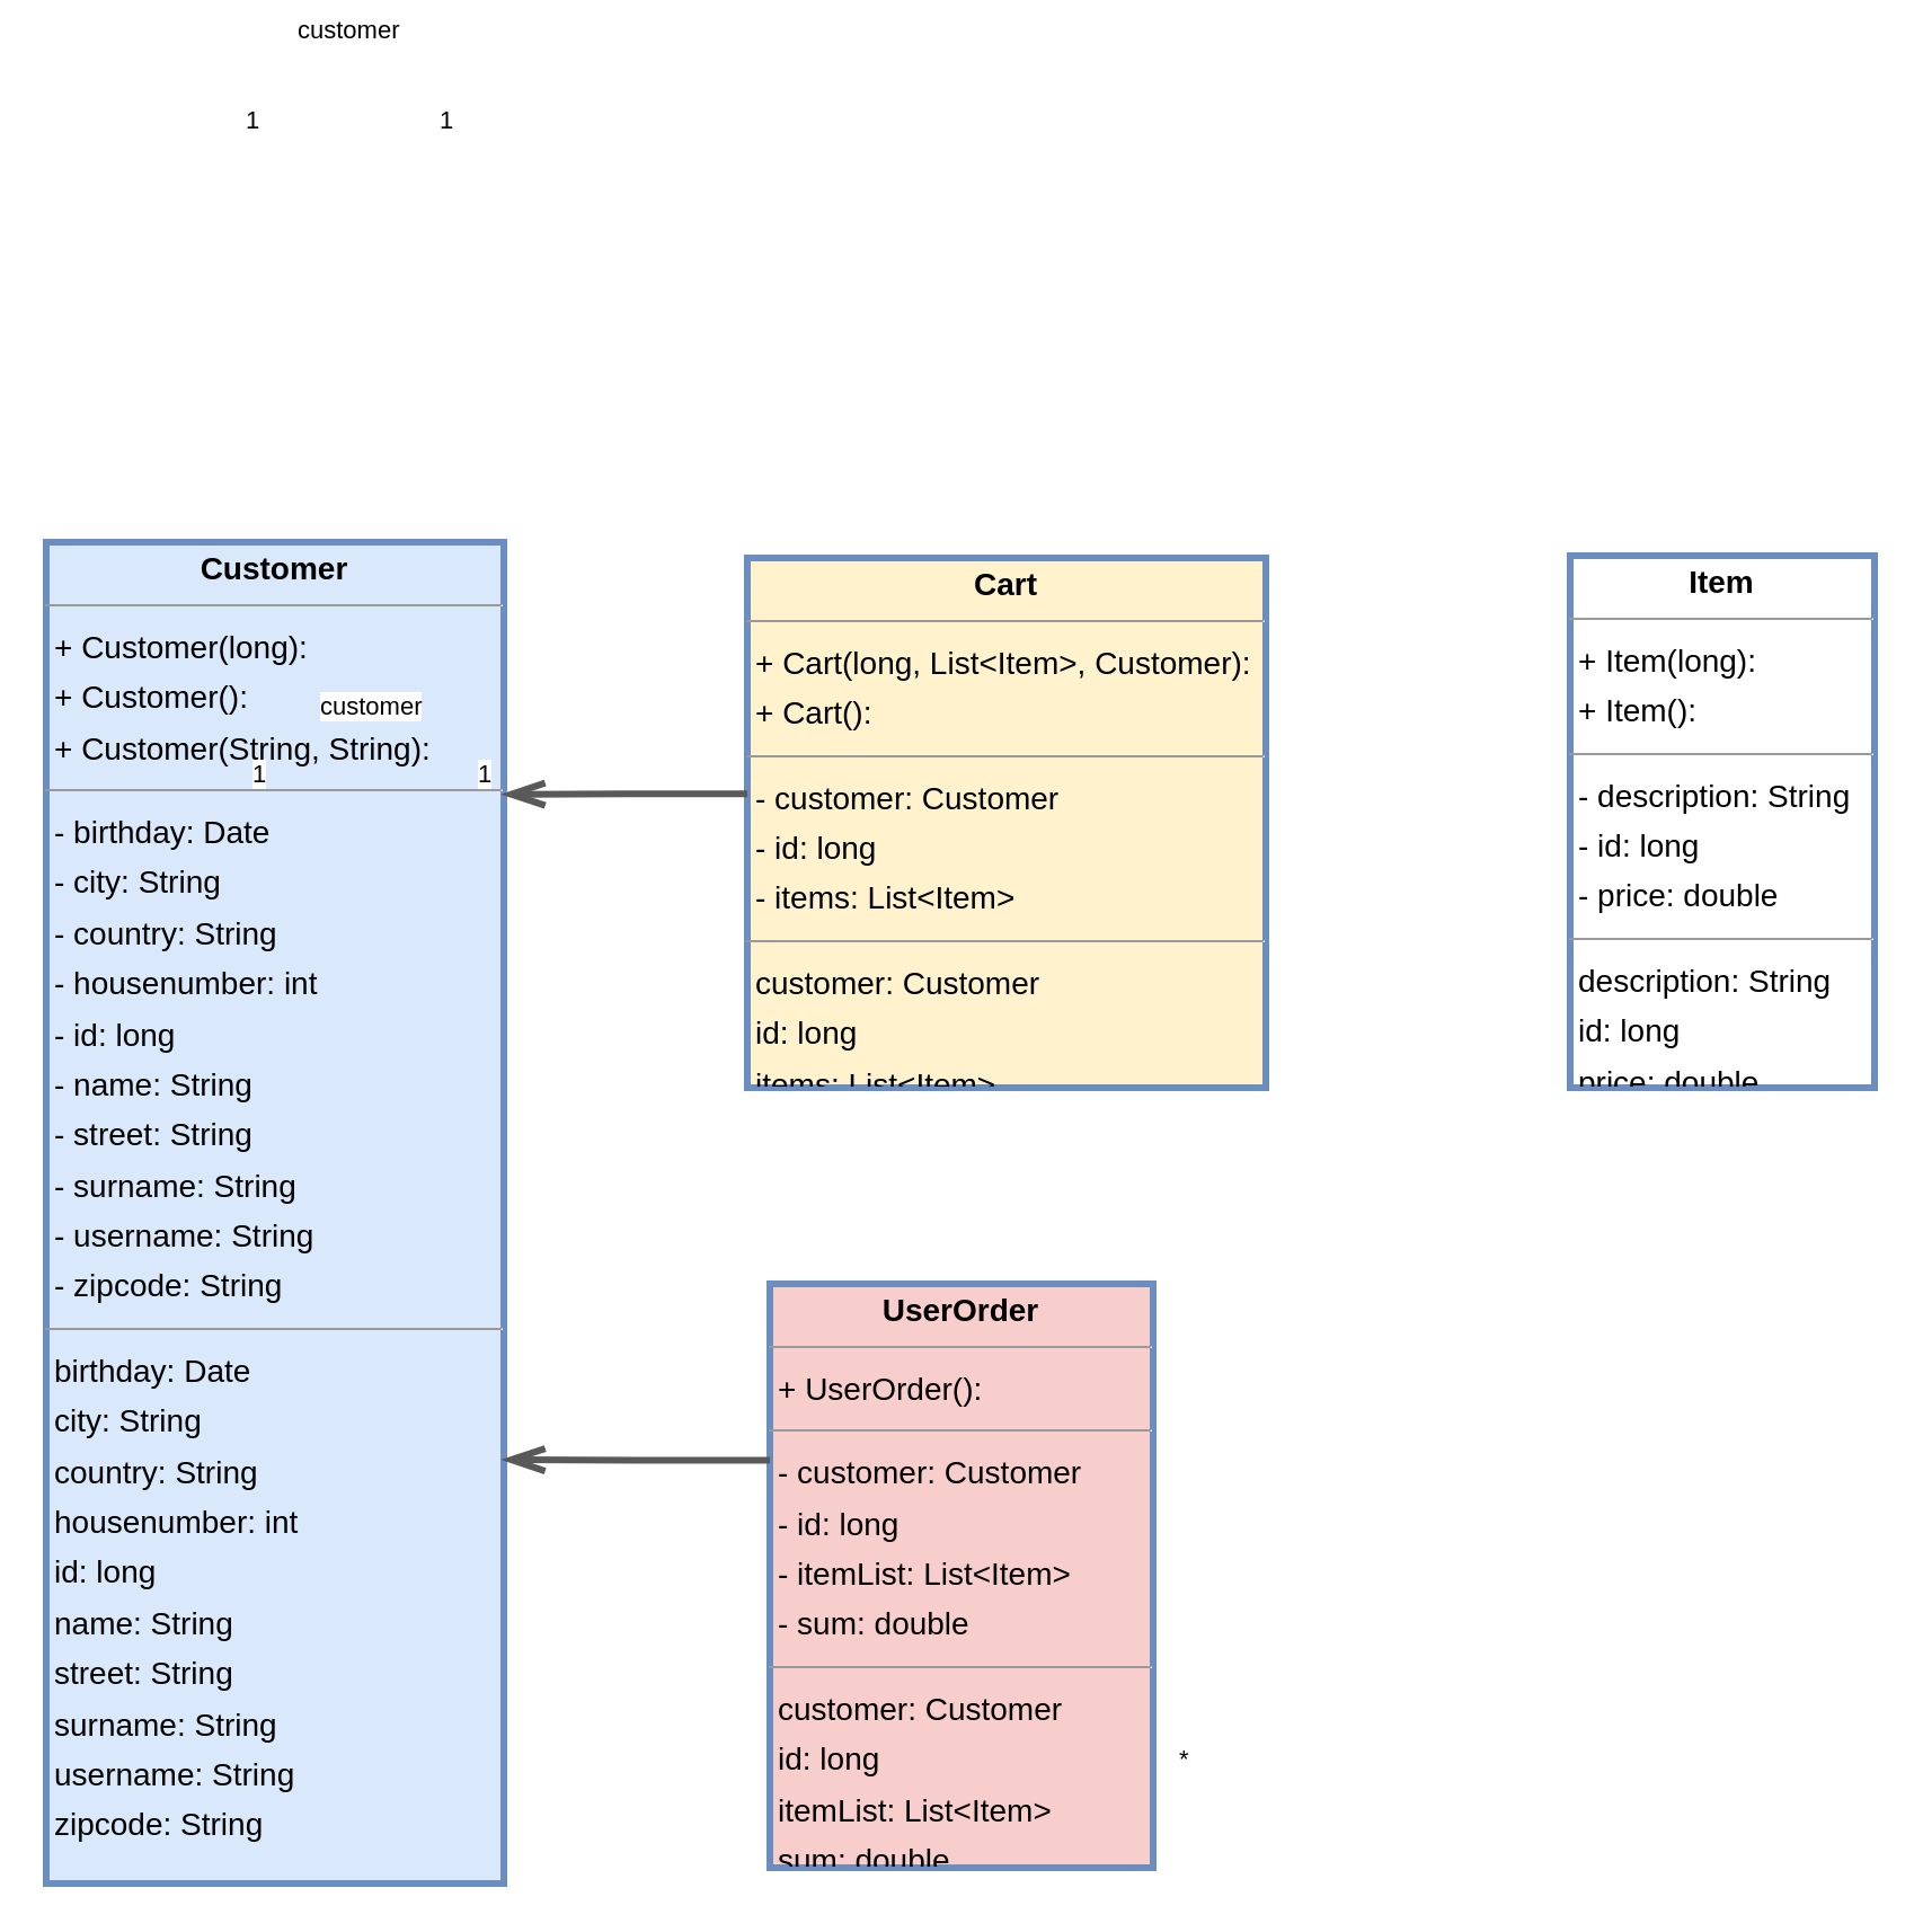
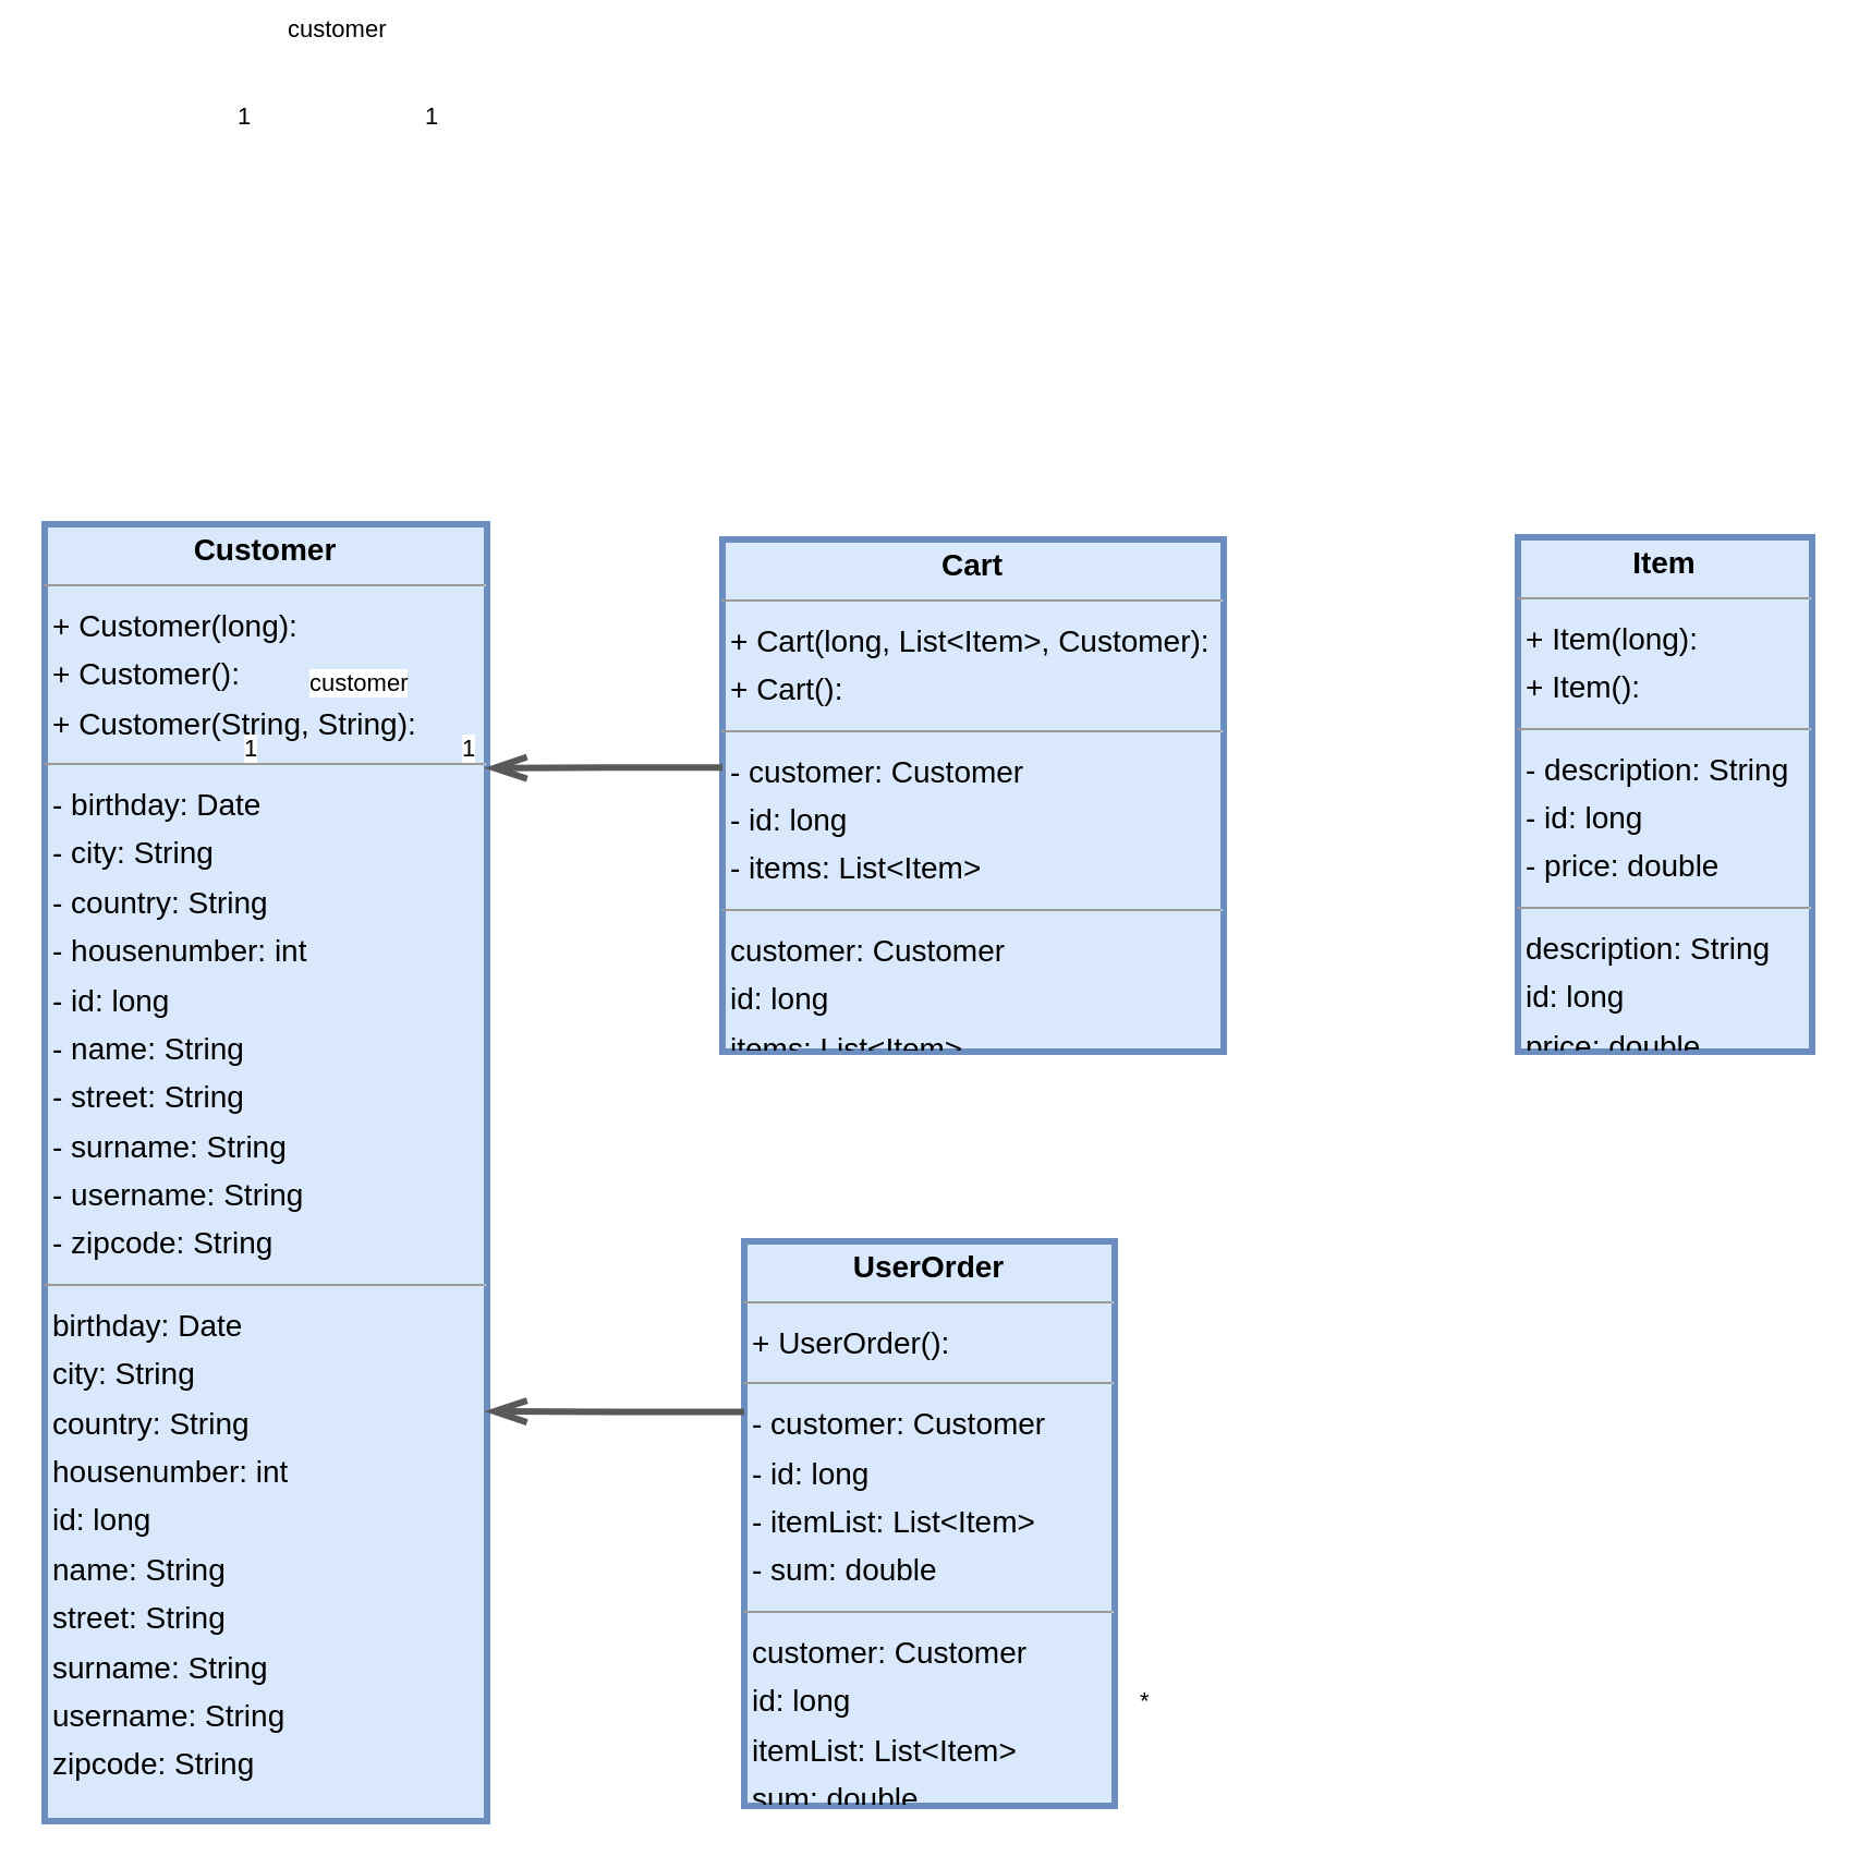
- <mxCell id="4" value="&lt;p style=&quot;margin:0px;margin-top:4px;text-align:center;&quot;&gt;&lt;b&gt;Item&lt;/b&gt;&lt;/p&gt;&lt;hr size=&quot;1&quot;/&gt;&lt;p style=&quot;margin:0 0 0 4px;line-height:1.6;&quot;&gt;+ Item(long): &lt;br/&gt;+ Item(): &lt;/p&gt;&lt;hr size=&quot;1&quot;/&gt;&lt;p style=&quot;margin:0 0 0 4px;line-height:1.6;&quot;&gt;- description: String&lt;br/&gt;- id: long&lt;br/&gt;- price: double&lt;/p&gt;&lt;hr size=&quot;1&quot;/&gt;&lt;p style=&quot;margin:0 0 0 4px;line-height:1.6;&quot;&gt; description: String&lt;br/&gt; id: long&lt;br/&gt; price: double&lt;/p&gt;" style="verticalAlign=top;align=left;overflow=fill;fontSize=14;fontFamily=Helvetica;html=1;rounded=0;shadow=0;comic=0;labelBackgroundColor=none;strokeWidth=3;fillColor=#ffffff;strokeColor=#6c8ebf;" parent="1" vertex="1"><mxGeometry x="696" y="26" width="135" height="236" as="geometry" /></mxCell>
+ <mxCell id="4" value="&lt;p style=&quot;margin:0px;margin-top:4px;text-align:center;&quot;&gt;&lt;b&gt;Item&lt;/b&gt;&lt;/p&gt;&lt;hr size=&quot;1&quot;/&gt;&lt;p style=&quot;margin:0 0 0 4px;line-height:1.6;&quot;&gt;+ Item(long): &lt;br/&gt;+ Item(): &lt;/p&gt;&lt;hr size=&quot;1&quot;/&gt;&lt;p style=&quot;margin:0 0 0 4px;line-height:1.6;&quot;&gt;- description: String&lt;br/&gt;- id: long&lt;br/&gt;- price: double&lt;/p&gt;&lt;hr size=&quot;1&quot;/&gt;&lt;p style=&quot;margin:0 0 0 4px;line-height:1.6;&quot;&gt; description: String&lt;br/&gt; id: long&lt;br/&gt; price: double&lt;/p&gt;" style="verticalAlign=top;align=left;overflow=fill;fontSize=14;fontFamily=Helvetica;html=1;rounded=0;shadow=0;comic=0;labelBackgroundColor=none;strokeWidth=3;fillColor=#dae8fc;strokeColor=#6c8ebf;" parent="1" vertex="1"><mxGeometry x="696" y="26" width="135" height="236" as="geometry" /></mxCell>
- <mxCell id="2" value="&lt;p style=&quot;margin:0px;margin-top:4px;text-align:center;&quot;&gt;&lt;b&gt;Cart&lt;/b&gt;&lt;/p&gt;&lt;hr size=&quot;1&quot;/&gt;&lt;p style=&quot;margin:0 0 0 4px;line-height:1.6;&quot;&gt;+ Cart(long, List&amp;lt;Item&amp;gt;, Customer): &lt;br/&gt;+ Cart(): &lt;/p&gt;&lt;hr size=&quot;1&quot;/&gt;&lt;p style=&quot;margin:0 0 0 4px;line-height:1.6;&quot;&gt;- customer: Customer&lt;br/&gt;- id: long&lt;br/&gt;- items: List&amp;lt;Item&amp;gt;&lt;/p&gt;&lt;hr size=&quot;1&quot;/&gt;&lt;p style=&quot;margin:0 0 0 4px;line-height:1.6;&quot;&gt; customer: Customer&lt;br/&gt; id: long&lt;br/&gt; items: List&amp;lt;Item&amp;gt;&lt;/p&gt;" style="verticalAlign=top;align=left;overflow=fill;fontSize=14;fontFamily=Helvetica;html=1;rounded=0;shadow=0;comic=0;labelBackgroundColor=none;strokeWidth=3;fillColor=#fff2cc;strokeColor=#6c8ebf;" parent="1" vertex="1"><mxGeometry x="331" y="27" width="230" height="235" as="geometry" /></mxCell>
+ <mxCell id="2" value="&lt;p style=&quot;margin:0px;margin-top:4px;text-align:center;&quot;&gt;&lt;b&gt;Cart&lt;/b&gt;&lt;/p&gt;&lt;hr size=&quot;1&quot;/&gt;&lt;p style=&quot;margin:0 0 0 4px;line-height:1.6;&quot;&gt;+ Cart(long, List&amp;lt;Item&amp;gt;, Customer): &lt;br/&gt;+ Cart(): &lt;/p&gt;&lt;hr size=&quot;1&quot;/&gt;&lt;p style=&quot;margin:0 0 0 4px;line-height:1.6;&quot;&gt;- customer: Customer&lt;br/&gt;- id: long&lt;br/&gt;- items: List&amp;lt;Item&amp;gt;&lt;/p&gt;&lt;hr size=&quot;1&quot;/&gt;&lt;p style=&quot;margin:0 0 0 4px;line-height:1.6;&quot;&gt; customer: Customer&lt;br/&gt; id: long&lt;br/&gt; items: List&amp;lt;Item&amp;gt;&lt;/p&gt;" style="verticalAlign=top;align=left;overflow=fill;fontSize=14;fontFamily=Helvetica;html=1;rounded=0;shadow=0;comic=0;labelBackgroundColor=none;strokeWidth=3;fillColor=#dae8fc;strokeColor=#6c8ebf;" parent="1" vertex="1"><mxGeometry x="331" y="27" width="230" height="235" as="geometry" /></mxCell>
- <mxCell id="5" value="&lt;p style=&quot;margin:0px;margin-top:4px;text-align:center;&quot;&gt;&lt;b&gt;UserOrder&lt;/b&gt;&lt;/p&gt;&lt;hr size=&quot;1&quot;/&gt;&lt;p style=&quot;margin:0 0 0 4px;line-height:1.6;&quot;&gt;+ UserOrder(): &lt;/p&gt;&lt;hr size=&quot;1&quot;/&gt;&lt;p style=&quot;margin:0 0 0 4px;line-height:1.6;&quot;&gt;- customer: Customer&lt;br/&gt;- id: long&lt;br/&gt;- itemList: List&amp;lt;Item&amp;gt;&lt;br/&gt;- sum: double&lt;/p&gt;&lt;hr size=&quot;1&quot;/&gt;&lt;p style=&quot;margin:0 0 0 4px;line-height:1.6;&quot;&gt; customer: Customer&lt;br/&gt; id: long&lt;br/&gt; itemList: List&amp;lt;Item&amp;gt;&lt;br/&gt; sum: double&lt;/p&gt;" style="verticalAlign=top;align=left;overflow=fill;fontSize=14;fontFamily=Helvetica;html=1;rounded=0;shadow=0;comic=0;labelBackgroundColor=none;strokeWidth=3;fillColor=#f8cecc;strokeColor=#6c8ebf;" parent="1" vertex="1"><mxGeometry x="341" y="349" width="170" height="259" as="geometry" /></mxCell>
+ <mxCell id="5" value="&lt;p style=&quot;margin:0px;margin-top:4px;text-align:center;&quot;&gt;&lt;b&gt;UserOrder&lt;/b&gt;&lt;/p&gt;&lt;hr size=&quot;1&quot;/&gt;&lt;p style=&quot;margin:0 0 0 4px;line-height:1.6;&quot;&gt;+ UserOrder(): &lt;/p&gt;&lt;hr size=&quot;1&quot;/&gt;&lt;p style=&quot;margin:0 0 0 4px;line-height:1.6;&quot;&gt;- customer: Customer&lt;br/&gt;- id: long&lt;br/&gt;- itemList: List&amp;lt;Item&amp;gt;&lt;br/&gt;- sum: double&lt;/p&gt;&lt;hr size=&quot;1&quot;/&gt;&lt;p style=&quot;margin:0 0 0 4px;line-height:1.6;&quot;&gt; customer: Customer&lt;br/&gt; id: long&lt;br/&gt; itemList: List&amp;lt;Item&amp;gt;&lt;br/&gt; sum: double&lt;/p&gt;" style="verticalAlign=top;align=left;overflow=fill;fontSize=14;fontFamily=Helvetica;html=1;rounded=0;shadow=0;comic=0;labelBackgroundColor=none;strokeWidth=3;fillColor=#dae8fc;strokeColor=#6c8ebf;" parent="1" vertex="1"><mxGeometry x="341" y="349" width="170" height="259" as="geometry" /></mxCell>
